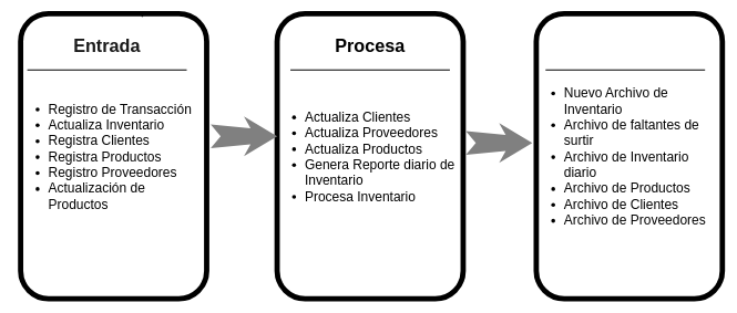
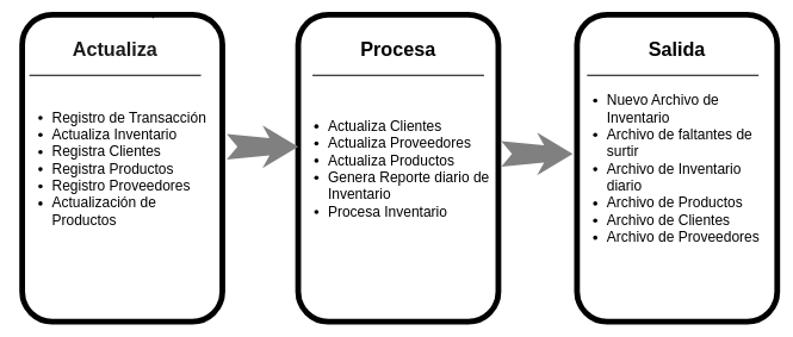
- <mxCell id="3" value="Entrada" style="text;html=1;strokeColor=none;align=center;verticalAlign=middle;whiteSpace=wrap;rounded=0;shadow=0;fontSize=27;fontStyle=1;fontColor=#1A1A1A;" parent="1" vertex="1"><mxGeometry x="20" y="40" width="280" height="60" as="geometry" /></mxCell>
+ <mxCell id="3" value="Actualiza" style="text;html=1;strokeColor=none;align=center;verticalAlign=middle;whiteSpace=wrap;rounded=0;shadow=0;fontSize=27;fontStyle=1;fontColor=#1A1A1A;" parent="1" vertex="1"><mxGeometry x="20" y="40" width="280" height="60" as="geometry" /></mxCell>
+ <mxCell id="10" value="Salida" style="text;html=1;strokeColor=none;fillColor=none;align=center;verticalAlign=middle;whiteSpace=wrap;rounded=0;shadow=0;fontSize=27;fontStyle=1" parent="1" vertex="1"><mxGeometry x="806" y="40" width="280" height="60" as="geometry" /></mxCell>
